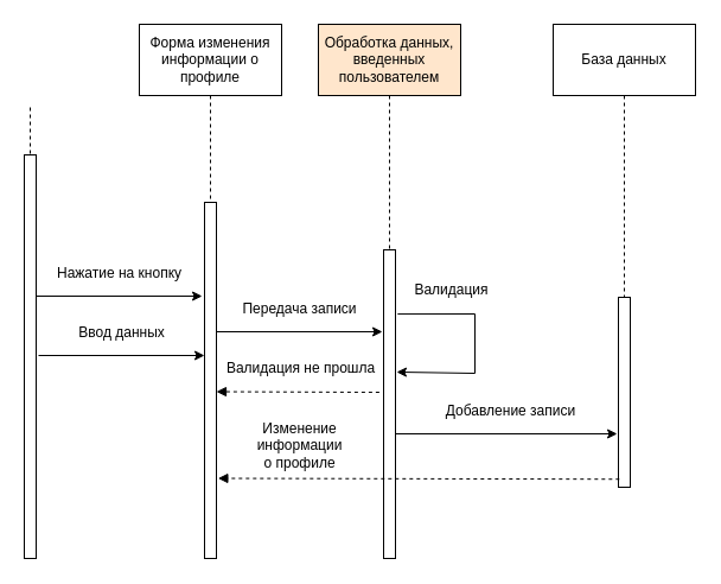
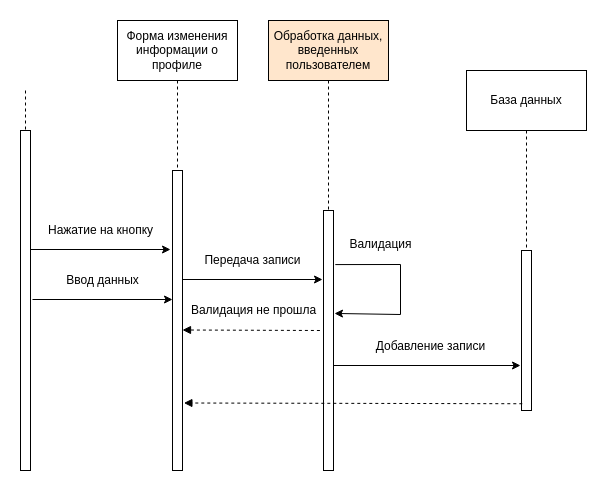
- <mxCell id="9" value="База данных" style="rounded=0;whiteSpace=wrap;html=1;" parent="1" vertex="1"><mxGeometry x="466" y="20" width="120" height="60" as="geometry" /></mxCell>
+ <mxCell id="9" value="База данных" style="rounded=0;whiteSpace=wrap;html=1;" parent="1" vertex="1"><mxGeometry x="466" y="70" width="120" height="60" as="geometry" /></mxCell>
- <mxCell id="21" value="Изменение&lt;br&gt;информации&lt;br&gt;о профиле" style="text;html=1;align=center;verticalAlign=middle;resizable=0;points=[];autosize=1;strokeColor=none;fillColor=none;" parent="1" vertex="1"><mxGeometry x="207" y="350" width="90" height="50" as="geometry" /></mxCell>
